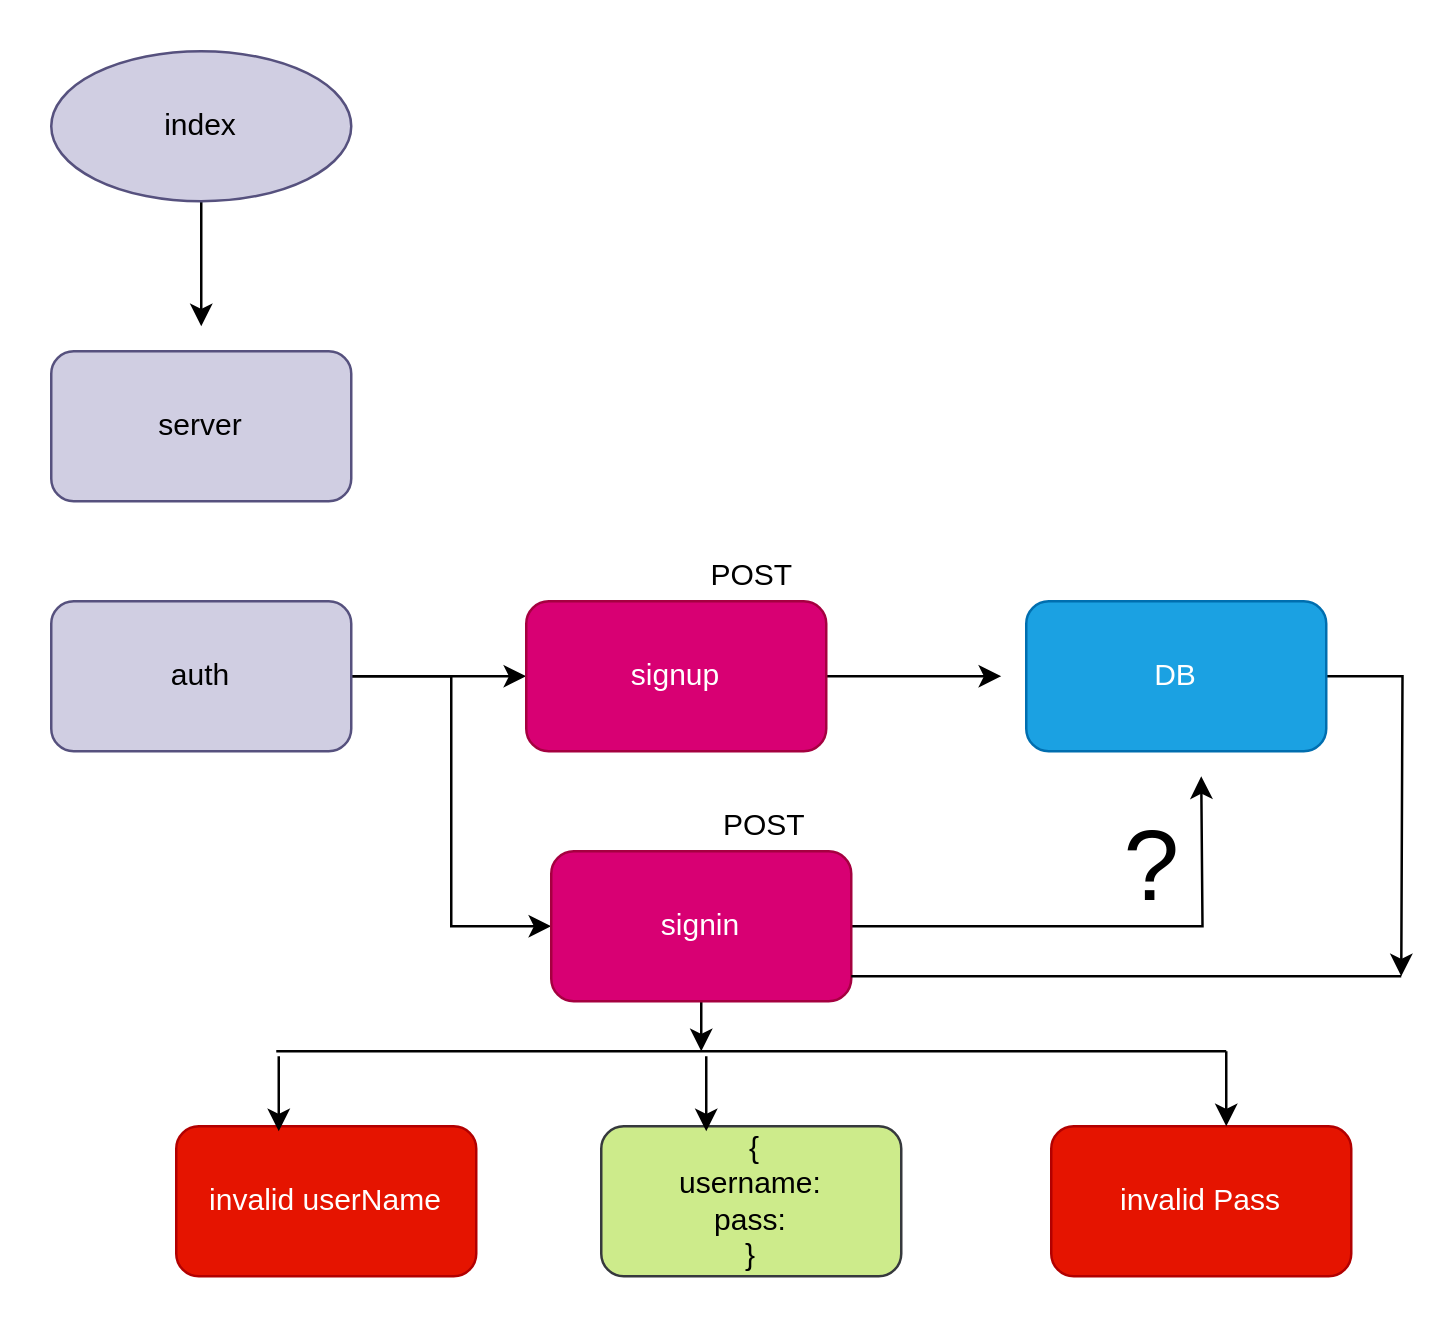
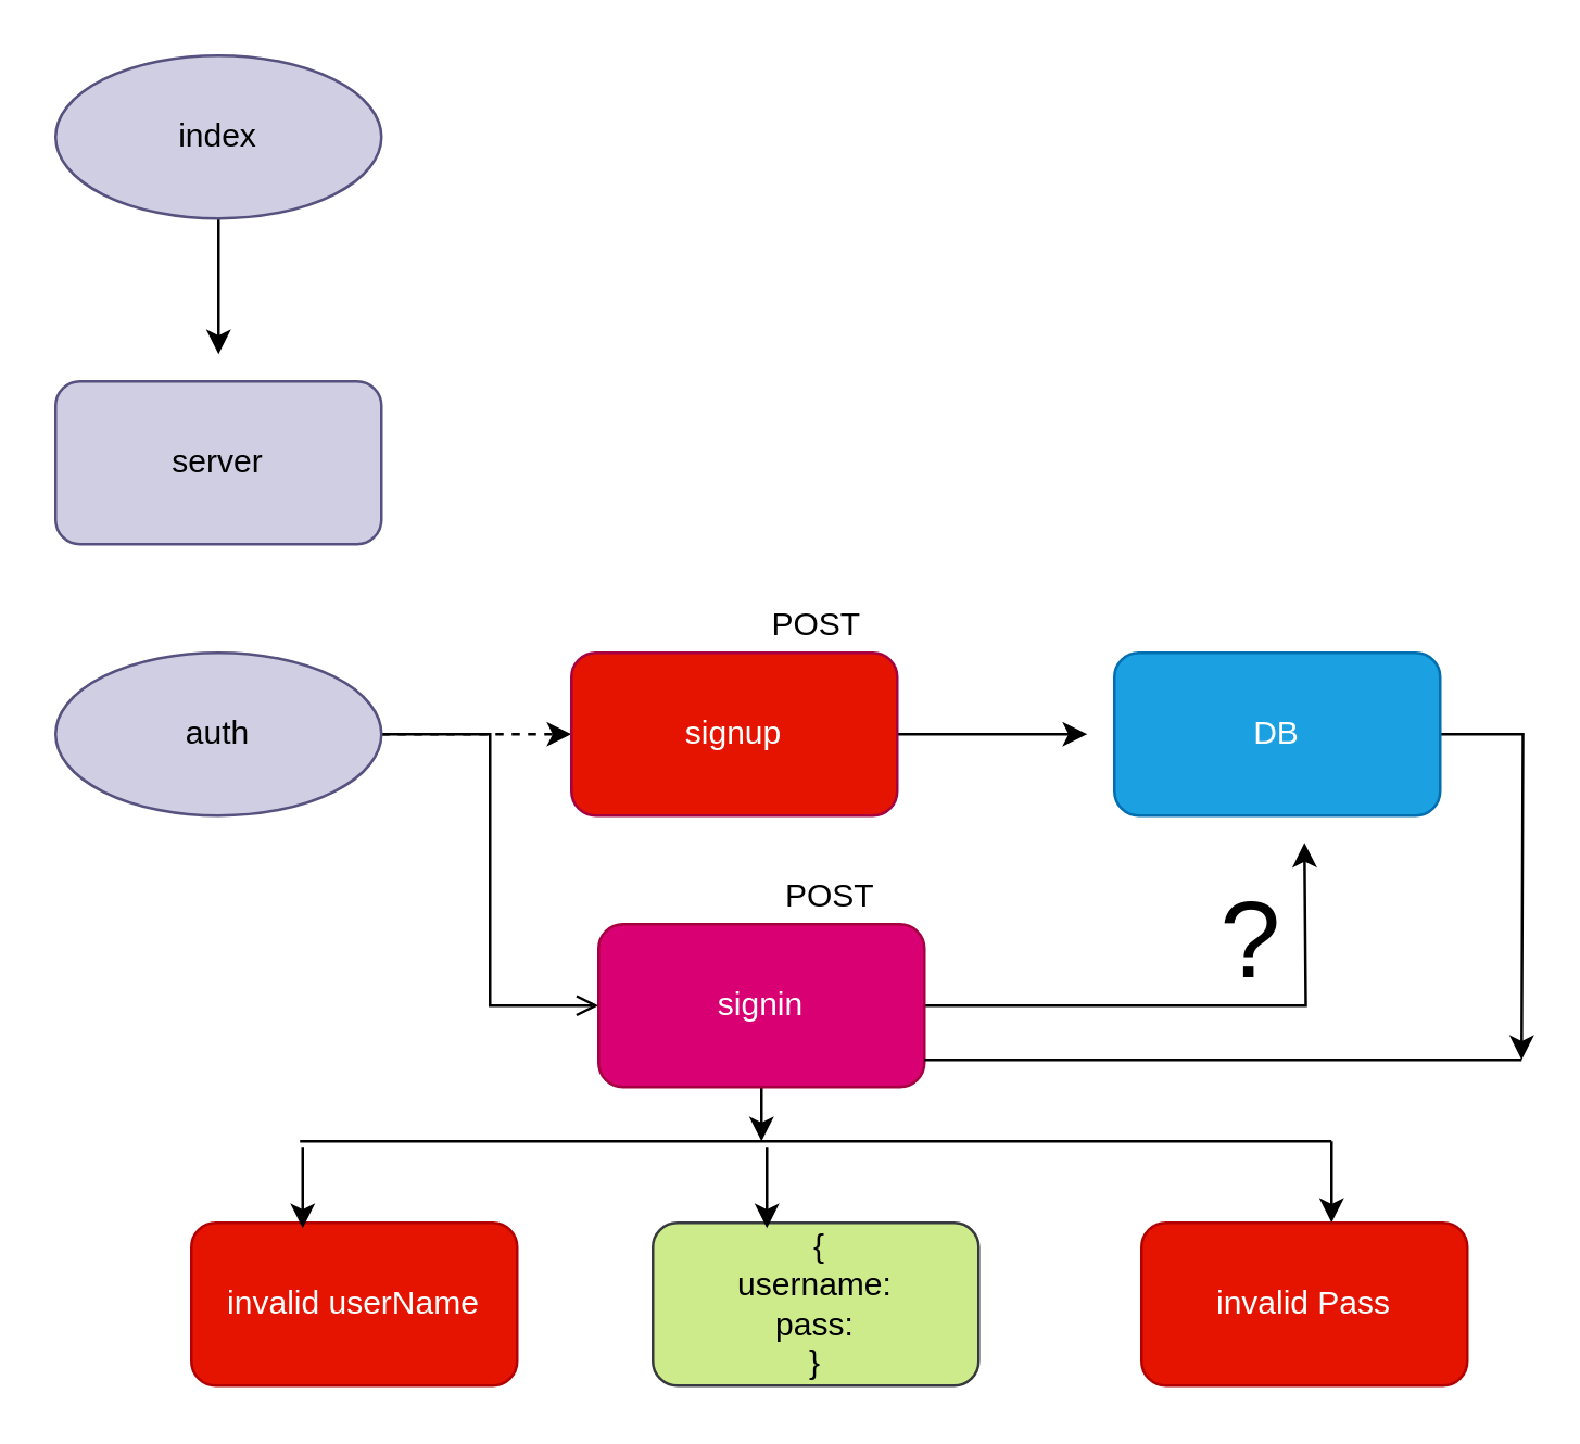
- <mxCell id="7" value="auth" style="rounded=1;whiteSpace=wrap;html=1;fillColor=#d0cee2;strokeColor=#56517e;" vertex="1" parent="1"><mxGeometry x="20" y="240" width="120" height="60" as="geometry" /></mxCell>
+ <mxCell id="7" value="auth" style="ellipse;whiteSpace=wrap;html=1;fillColor=#d0cee2;strokeColor=#56517e;" vertex="1" parent="1"><mxGeometry x="20" y="240" width="120" height="60" as="geometry" /></mxCell>
- <mxCell id="5" style="edgeStyle=orthogonalEdgeStyle;rounded=0;orthogonalLoop=1;jettySize=auto;html=1;entryX=0;entryY=0.5;entryDx=0;entryDy=0;" edge="1" parent="1" source="7" target="9"><mxGeometry relative="1" as="geometry" /></mxCell>
+ <mxCell id="5" style="edgeStyle=orthogonalEdgeStyle;rounded=0;orthogonalLoop=1;jettySize=auto;html=1;entryX=0;entryY=0.5;entryDx=0;entryDy=0;dashed=1;" edge="1" parent="1" source="7" target="9"><mxGeometry relative="1" as="geometry" /></mxCell>
- <mxCell id="9" value="signup" style="rounded=1;whiteSpace=wrap;html=1;fillColor=#d80073;strokeColor=#A50040;fontColor=#ffffff;" vertex="1" parent="1"><mxGeometry x="210" y="240" width="120" height="60" as="geometry" /></mxCell>
+ <mxCell id="9" value="signup" style="rounded=1;whiteSpace=wrap;html=1;fillColor=#e51400;strokeColor=#A50040;fontColor=#ffffff;" vertex="1" parent="1"><mxGeometry x="210" y="240" width="120" height="60" as="geometry" /></mxCell>
- <mxCell id="6" style="edgeStyle=orthogonalEdgeStyle;rounded=0;orthogonalLoop=1;jettySize=auto;html=1;entryX=0;entryY=0.5;entryDx=0;entryDy=0;" edge="1" parent="1" source="7" target="12"><mxGeometry relative="1" as="geometry" /></mxCell>
+ <mxCell id="6" style="edgeStyle=orthogonalEdgeStyle;rounded=0;orthogonalLoop=1;jettySize=auto;html=1;entryX=0;entryY=0.5;entryDx=0;entryDy=0;endArrow=open;" edge="1" parent="1" source="7" target="12"><mxGeometry relative="1" as="geometry" /></mxCell>
